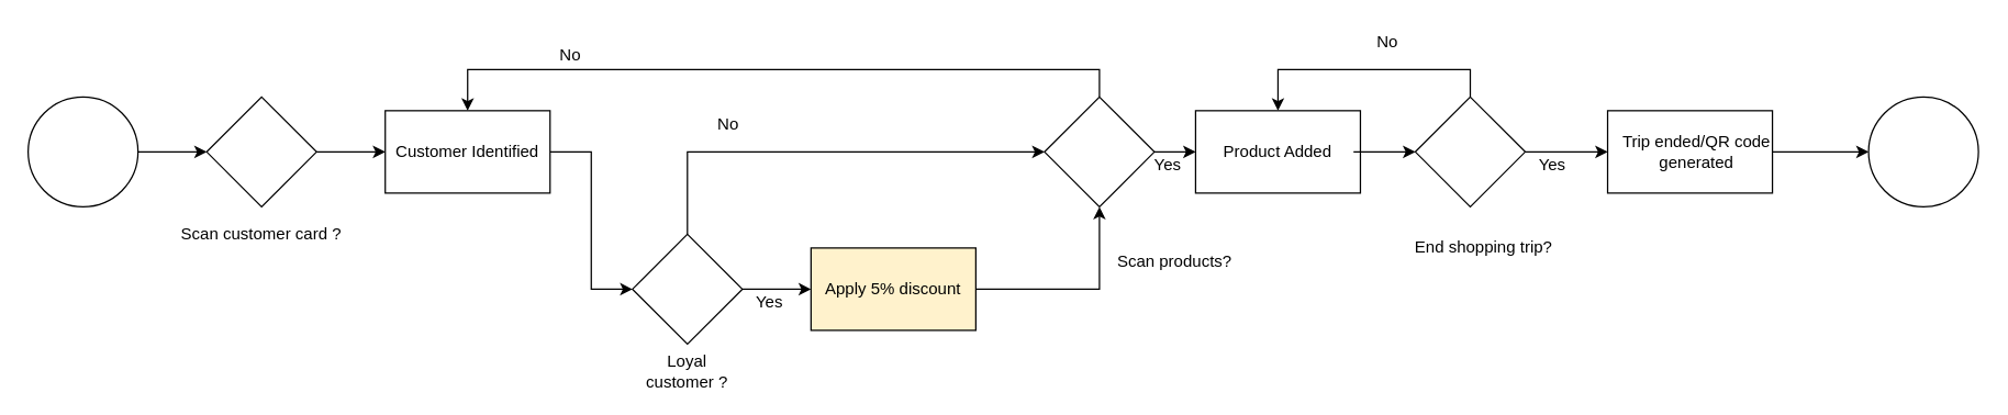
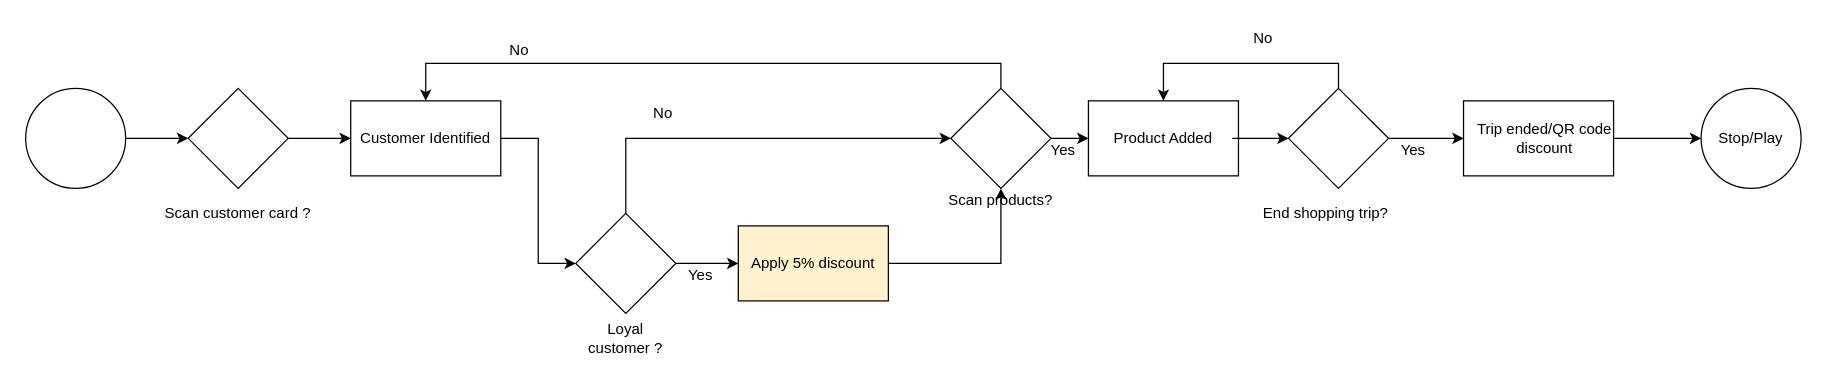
- <mxCell id="26" value="Trip ended/QR code generated" style="text;html=1;strokeColor=none;fillColor=none;align=center;verticalAlign=middle;whiteSpace=wrap;rounded=0;" vertex="1" parent="1"><mxGeometry x="1180" y="100" width="110" height="20" as="geometry" /></mxCell>
+ <mxCell id="26" value="Trip ended/QR code discount" style="text;html=1;strokeColor=none;fillColor=none;align=center;verticalAlign=middle;whiteSpace=wrap;rounded=0;" vertex="1" parent="1"><mxGeometry x="1180" y="100" width="110" height="20" as="geometry" /></mxCell>
+ <mxCell id="28" value="Stop/Play" style="text;html=1;strokeColor=none;fillColor=none;align=center;verticalAlign=middle;whiteSpace=wrap;rounded=0;" vertex="1" parent="1"><mxGeometry x="1380" y="100" width="40" height="20" as="geometry" /></mxCell>
- <mxCell id="22" value="End shopping trip?" style="text;html=1;strokeColor=none;fillColor=none;align=center;verticalAlign=middle;whiteSpace=wrap;rounded=0;" vertex="1" parent="1"><mxGeometry x="1020" y="170" width="120" height="20" as="geometry" /></mxCell>
+ <mxCell id="22" value="End shopping trip?" style="text;html=1;strokeColor=none;fillColor=none;align=center;verticalAlign=middle;whiteSpace=wrap;rounded=0;" vertex="1" parent="1"><mxGeometry x="1000" y="160" width="120" height="20" as="geometry" /></mxCell>
- <mxCell id="14" value="Scan products?" style="text;html=1;strokeColor=none;fillColor=none;align=center;verticalAlign=middle;whiteSpace=wrap;rounded=0;" vertex="1" parent="1"><mxGeometry x="805" y="180" width="100" height="20" as="geometry" /></mxCell>
+ <mxCell id="14" value="Scan products?" style="text;html=1;strokeColor=none;fillColor=none;align=center;verticalAlign=middle;whiteSpace=wrap;rounded=0;" vertex="1" parent="1"><mxGeometry x="750" y="150" width="100" height="20" as="geometry" /></mxCell>
